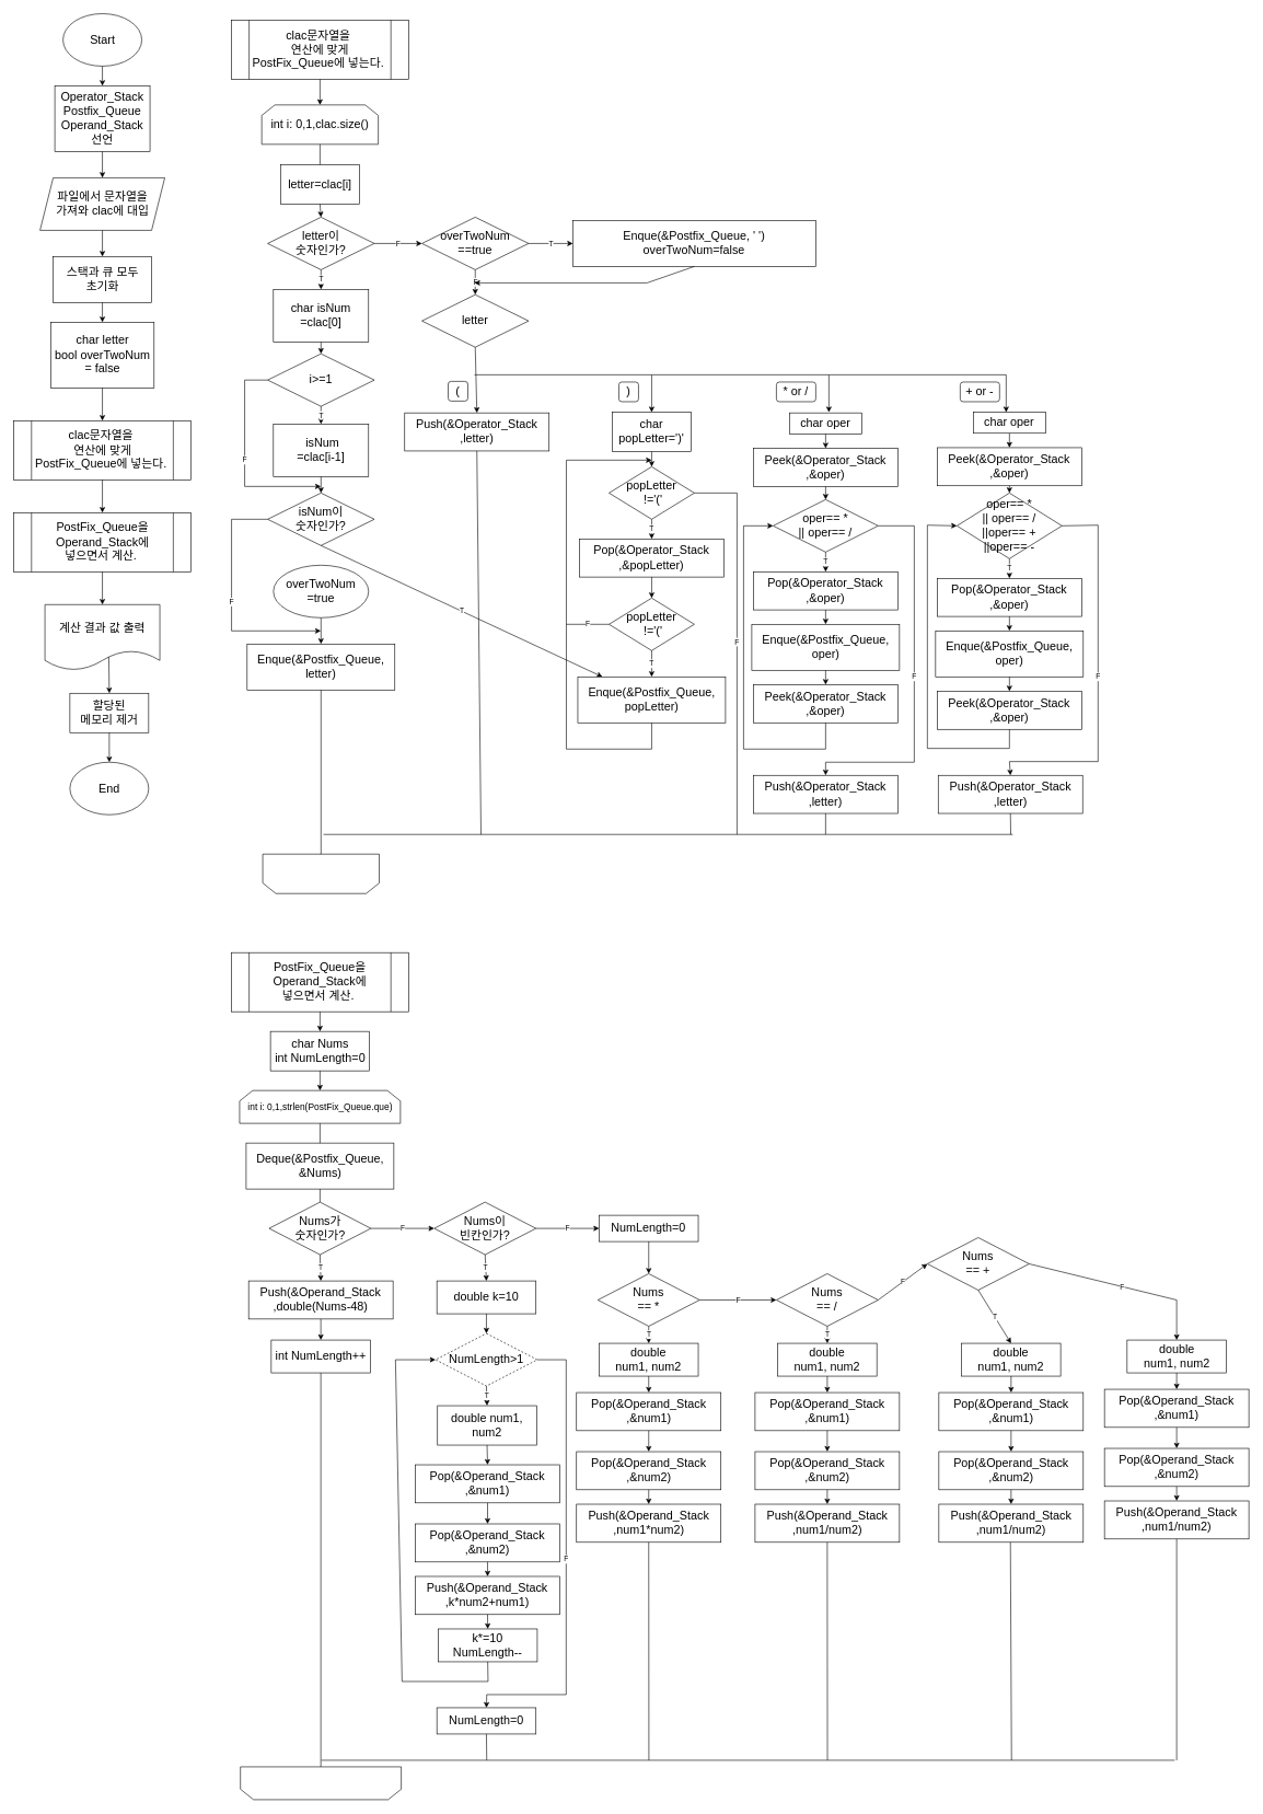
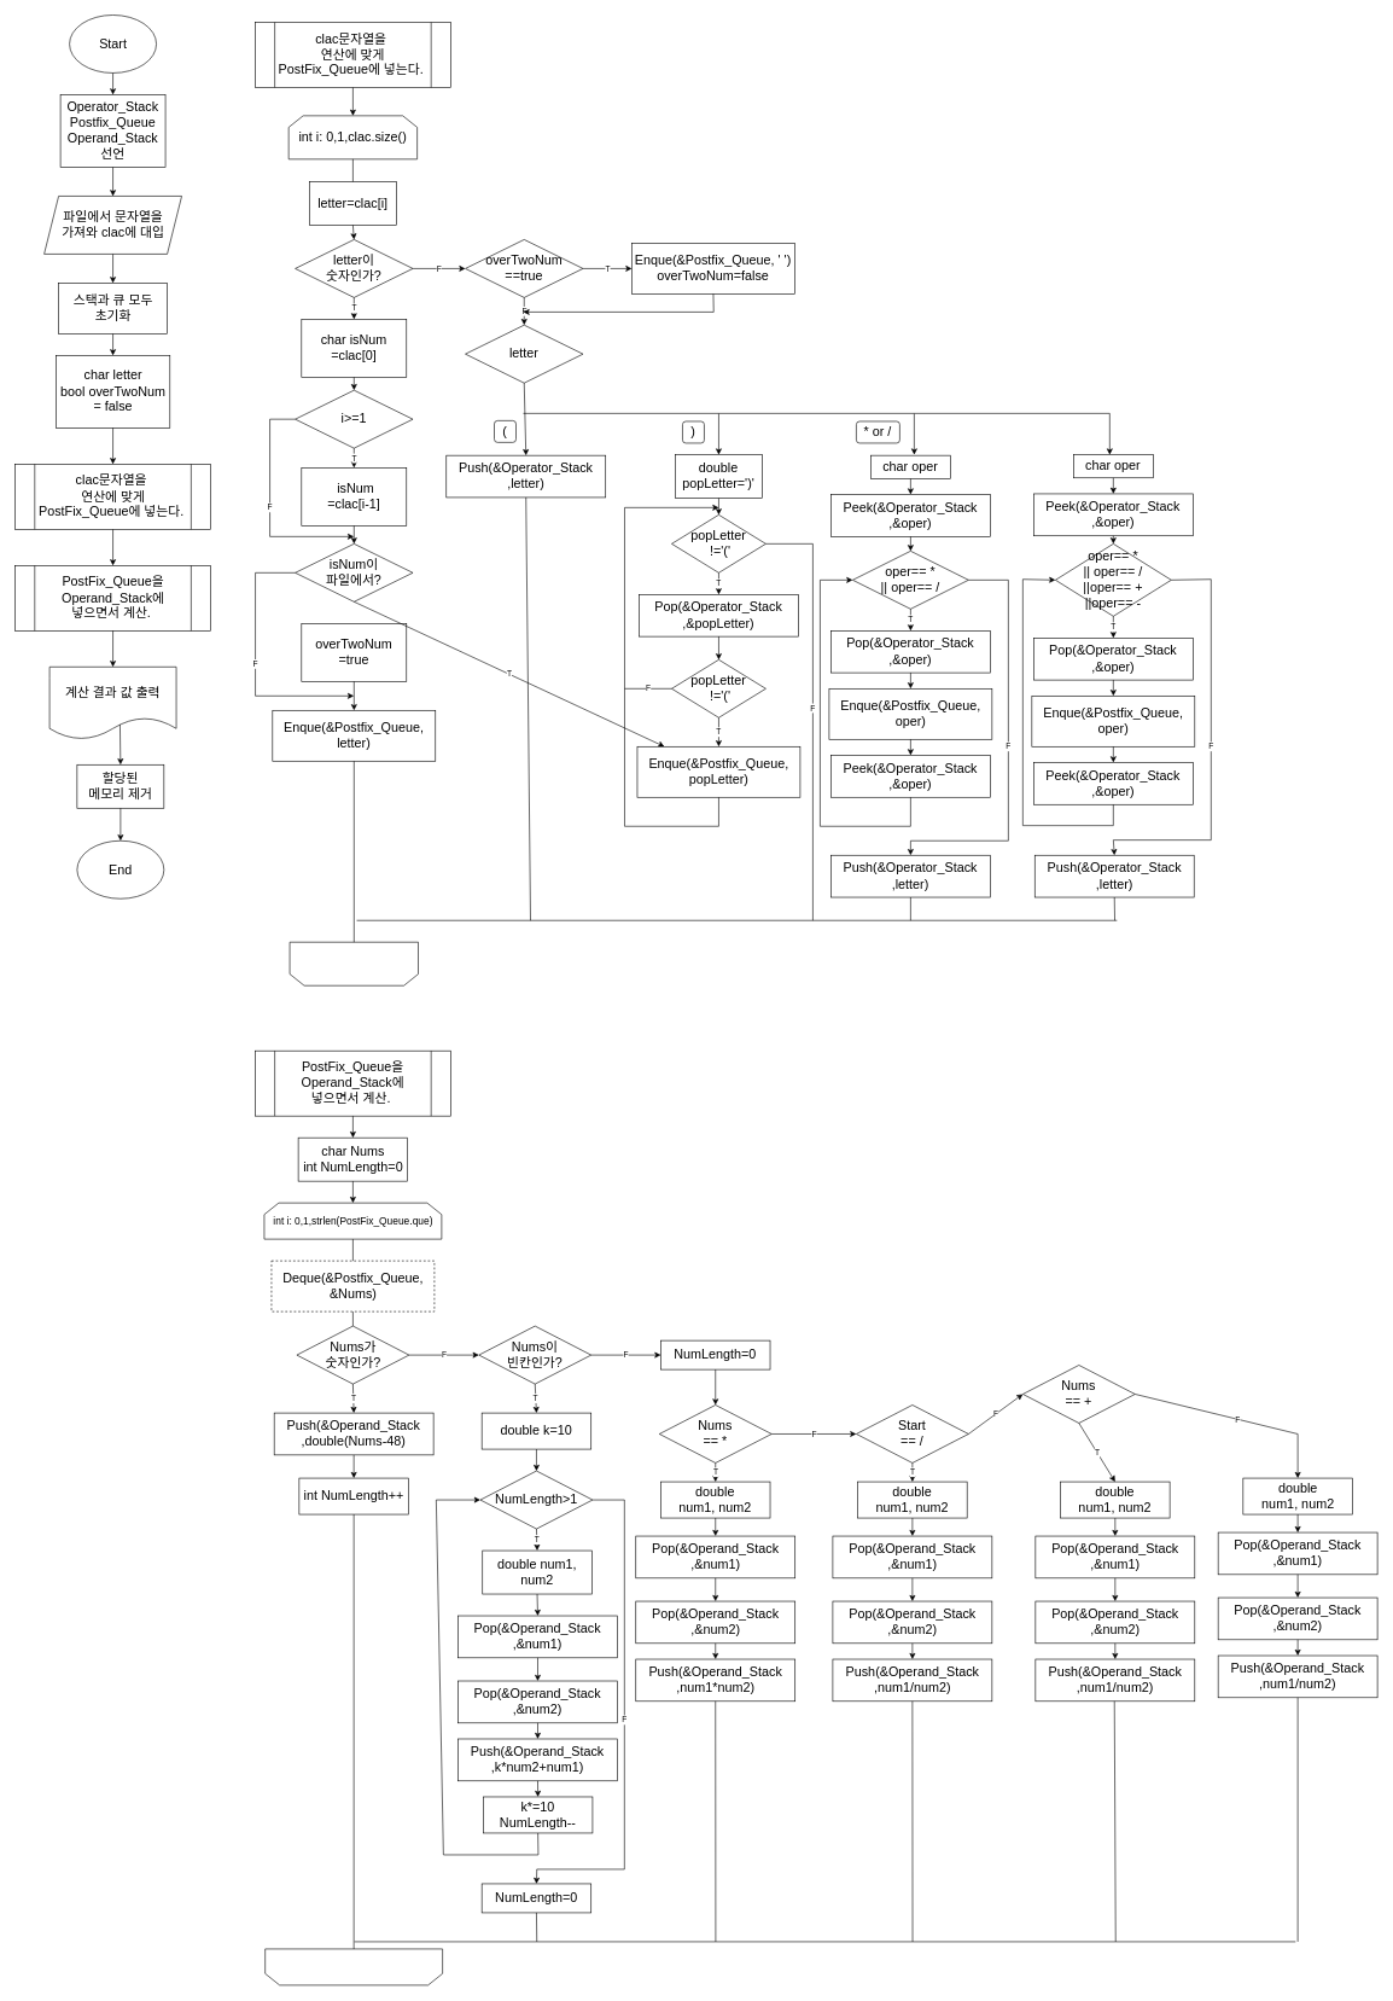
- <mxCell id="36" value="&lt;font style=&quot;font-size: 18px;&quot;&gt;Enque(&amp;amp;Postfix_Queue, ' ')&lt;br&gt;overTwoNum=false&lt;br&gt;&lt;/font&gt;" style="rounded=0;whiteSpace=wrap;html=1;" parent="1" vertex="1"><mxGeometry x="872.25" y="335" width="370" height="70" as="geometry" /></mxCell>
+ <mxCell id="36" value="&lt;font style=&quot;font-size: 18px;&quot;&gt;Enque(&amp;amp;Postfix_Queue, ' ')&lt;br&gt;overTwoNum=false&lt;br&gt;&lt;/font&gt;" style="rounded=0;whiteSpace=wrap;html=1;" parent="1" vertex="1"><mxGeometry x="872.25" y="335" width="225" height="70" as="geometry" /></mxCell>
- <mxCell id="82" value="&lt;span style=&quot;font-size: 18px;&quot;&gt;+ or -&lt;/span&gt;" style="rounded=1;whiteSpace=wrap;html=1;" parent="1" vertex="1"><mxGeometry x="1462.25" y="581" width="60" height="30" as="geometry" /></mxCell>
- <mxCell id="49" value="&lt;font style=&quot;font-size: 18px;&quot;&gt;char popLetter=')'&lt;/font&gt;" style="rounded=0;whiteSpace=wrap;html=1;" parent="1" vertex="1"><mxGeometry x="932.25" y="627" width="120" height="60" as="geometry" /></mxCell>
+ <mxCell id="49" value="&lt;font style=&quot;font-size: 18px;&quot;&gt;double popLetter=')'&lt;/font&gt;" style="rounded=0;whiteSpace=wrap;html=1;" parent="1" vertex="1"><mxGeometry x="932.25" y="627" width="120" height="60" as="geometry" /></mxCell>
- <mxCell id="17" value="&lt;span style=&quot;font-size: 18px;&quot;&gt;isNum이 &lt;br&gt;숫자인가?&lt;/span&gt;" style="rhombus;whiteSpace=wrap;html=1;" parent="1" vertex="1"><mxGeometry x="407.25" y="750" width="162.5" height="80" as="geometry" /></mxCell>
+ <mxCell id="17" value="&lt;span style=&quot;font-size: 18px;&quot;&gt;isNum이 &lt;br&gt;파일에서?&lt;/span&gt;" style="rhombus;whiteSpace=wrap;html=1;" parent="1" vertex="1"><mxGeometry x="407.25" y="750" width="162.5" height="80" as="geometry" /></mxCell>
- <mxCell id="30" value="&lt;span style=&quot;font-size: 18px;&quot;&gt;overTwoNum&lt;br&gt;=true&lt;/span&gt;" style="ellipse;whiteSpace=wrap;html=1;" parent="1" vertex="1"><mxGeometry x="416" y="860" width="145" height="80" as="geometry" /></mxCell>
+ <mxCell id="30" value="&lt;span style=&quot;font-size: 18px;&quot;&gt;overTwoNum&lt;br&gt;=true&lt;/span&gt;" style="rounded=0;whiteSpace=wrap;html=1;" parent="1" vertex="1"><mxGeometry x="416" y="860" width="145" height="80" as="geometry" /></mxCell>
- <mxCell id="109" value="&lt;font style=&quot;font-size: 18px;&quot;&gt;Deque(&amp;amp;Postfix_Queue, &amp;amp;Nums)&lt;br&gt;&lt;/font&gt;" style="rounded=0;whiteSpace=wrap;html=1;" parent="1" vertex="1"><mxGeometry x="374.5" y="1740" width="225" height="70" as="geometry" /></mxCell>
+ <mxCell id="109" value="&lt;font style=&quot;font-size: 18px;&quot;&gt;Deque(&amp;amp;Postfix_Queue, &amp;amp;Nums)&lt;br&gt;&lt;/font&gt;" style="rounded=0;whiteSpace=wrap;html=1;dashed=1;" parent="1" vertex="1"><mxGeometry x="374.5" y="1740" width="225" height="70" as="geometry" /></mxCell>
- <mxCell id="139" value="&lt;font style=&quot;font-size: 18px;&quot;&gt;Nums&lt;br&gt;== /&lt;br&gt;&lt;/font&gt;" style="rhombus;whiteSpace=wrap;html=1;" parent="1" vertex="1"><mxGeometry x="1182.25" y="1939" width="155" height="80" as="geometry" /></mxCell>
+ <mxCell id="139" value="&lt;font style=&quot;font-size: 18px;&quot;&gt;Start&lt;br&gt;== /&lt;br&gt;&lt;/font&gt;" style="rhombus;whiteSpace=wrap;html=1;" parent="1" vertex="1"><mxGeometry x="1182.25" y="1939" width="155" height="80" as="geometry" /></mxCell>
- <mxCell id="116" value="&lt;span style=&quot;font-size: 18px;&quot;&gt;NumLength&amp;gt;1&lt;/span&gt;" style="rhombus;whiteSpace=wrap;html=1;dashed=1;" parent="1" vertex="1"><mxGeometry x="663" y="2030" width="155" height="80" as="geometry" /></mxCell>
+ <mxCell id="116" value="&lt;span style=&quot;font-size: 18px;&quot;&gt;NumLength&amp;gt;1&lt;/span&gt;" style="rhombus;whiteSpace=wrap;html=1;" parent="1" vertex="1"><mxGeometry x="663" y="2030" width="155" height="80" as="geometry" /></mxCell>
